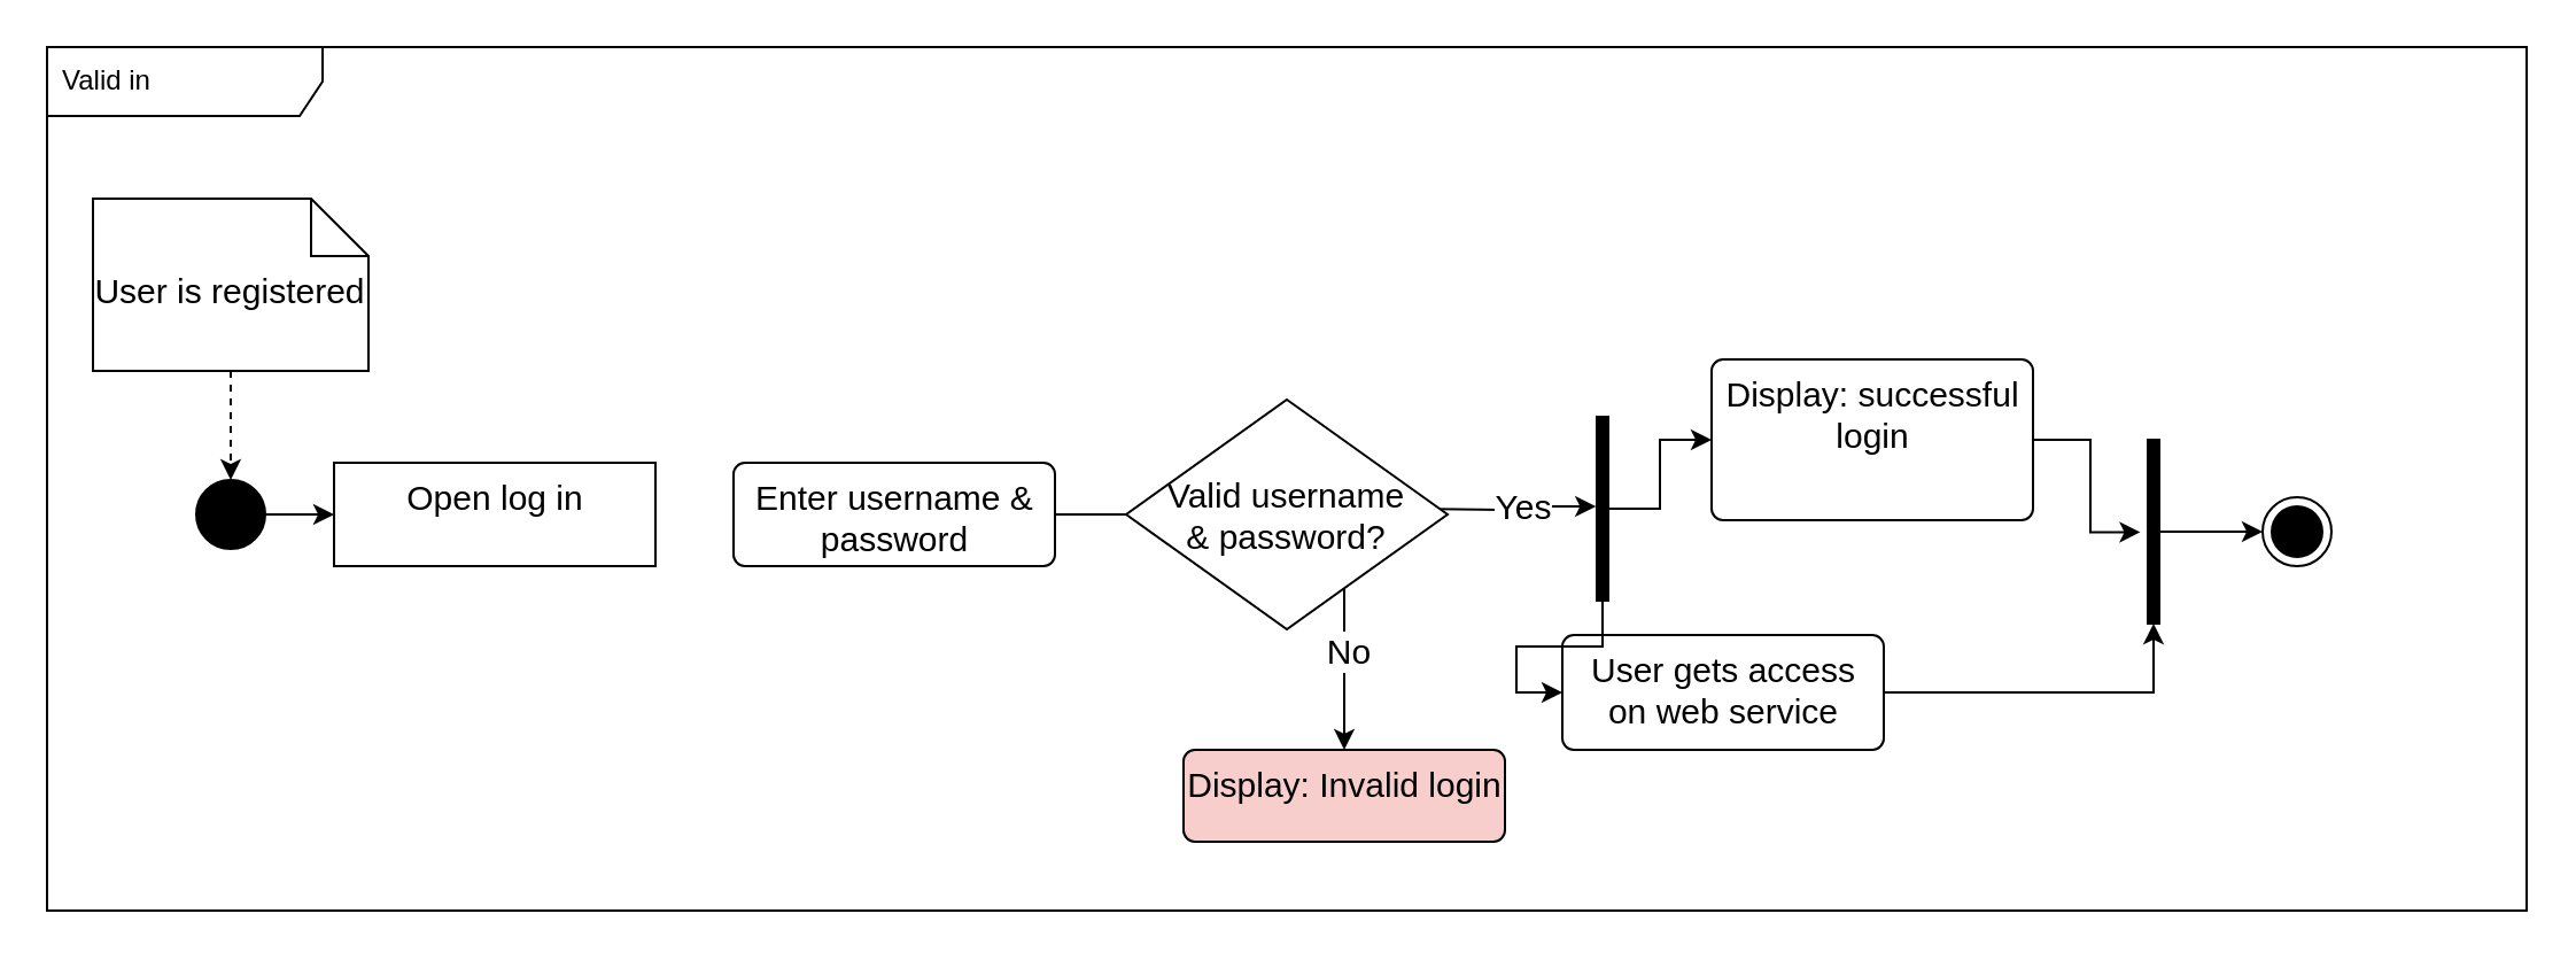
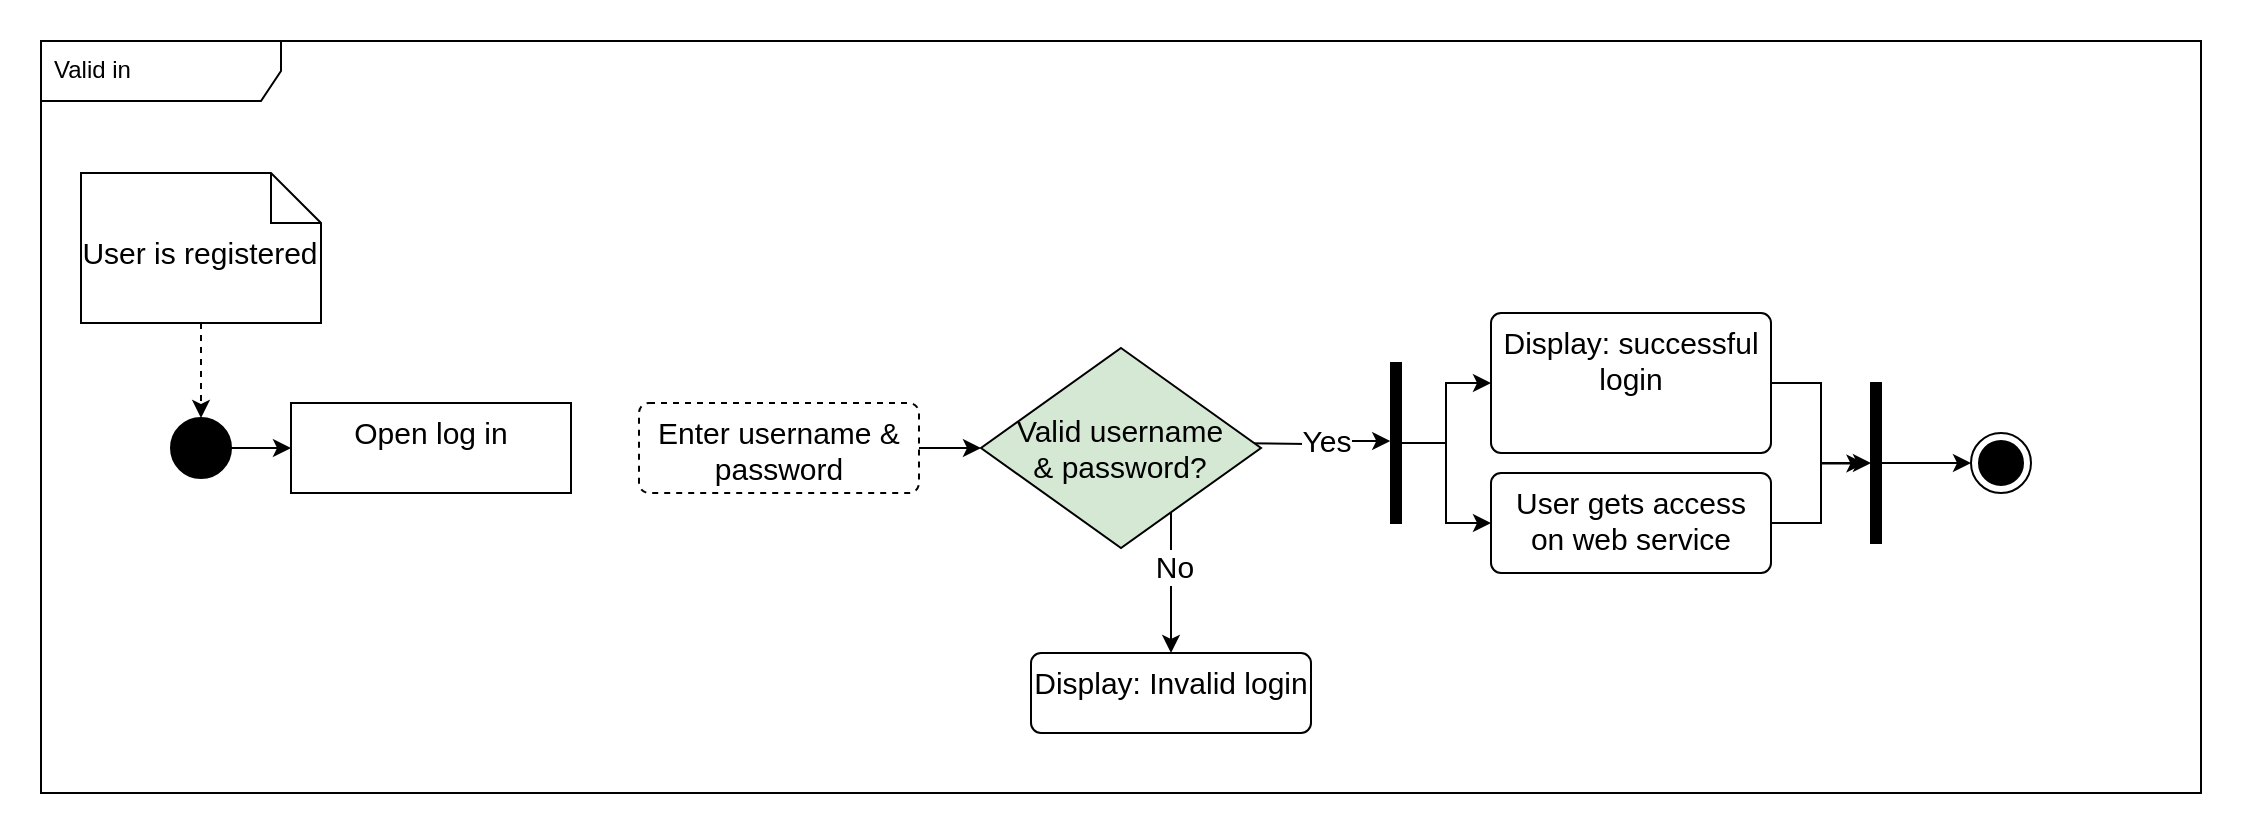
- <mxCell id="9" value="Enter username &amp;amp; &lt;br style=&quot;font-size: 15px;&quot;&gt;password" style="html=1;align=center;verticalAlign=top;rounded=1;absoluteArcSize=1;arcSize=10;dashed=0;strokeWidth=1;fontSize=15;" vertex="1" parent="1"><mxGeometry x="319" y="201" width="140" height="45" as="geometry" /></mxCell>
+ <mxCell id="9" value="Enter username &amp;amp; &lt;br style=&quot;font-size: 15px;&quot;&gt;password" style="html=1;align=center;verticalAlign=top;rounded=1;absoluteArcSize=1;arcSize=10;dashed=1;strokeWidth=1;fontSize=15;" vertex="1" parent="1"><mxGeometry x="319" y="201" width="140" height="45" as="geometry" /></mxCell>
- <mxCell id="8" style="edgeStyle=orthogonalEdgeStyle;rounded=0;orthogonalLoop=1;jettySize=auto;html=1;entryX=0;entryY=0.5;entryDx=0;entryDy=0;strokeWidth=1;fontSize=15;endArrow=none;" edge="1" parent="1" source="9" target="19"><mxGeometry relative="1" as="geometry" /></mxCell>
+ <mxCell id="8" style="edgeStyle=orthogonalEdgeStyle;rounded=0;orthogonalLoop=1;jettySize=auto;html=1;entryX=0;entryY=0.5;entryDx=0;entryDy=0;strokeWidth=1;fontSize=15;" edge="1" parent="1" source="9" target="19"><mxGeometry relative="1" as="geometry" /></mxCell>
- <mxCell id="19" value="Valid username &#10;&amp; password?" style="rhombus;strokeWidth=1;fontSize=15;" vertex="1" parent="1"><mxGeometry x="490" y="173.5" width="140" height="100" as="geometry" /></mxCell>
+ <mxCell id="19" value="Valid username &#10;&amp; password?" style="rhombus;strokeWidth=1;fontSize=15;fillColor=#d5e8d4;" vertex="1" parent="1"><mxGeometry x="490" y="173.5" width="140" height="100" as="geometry" /></mxCell>
- <mxCell id="7" value="User gets access &lt;br&gt;on web service" style="html=1;align=center;verticalAlign=top;rounded=1;absoluteArcSize=1;arcSize=10;dashed=0;strokeWidth=1;fontSize=15;" vertex="1" parent="1"><mxGeometry x="680" y="276" width="140" height="50" as="geometry" /></mxCell>
+ <mxCell id="7" value="User gets access &lt;br&gt;on web service" style="html=1;align=center;verticalAlign=top;rounded=1;absoluteArcSize=1;arcSize=10;dashed=0;strokeWidth=1;fontSize=15;" vertex="1" parent="1"><mxGeometry x="745" y="236" width="140" height="50" as="geometry" /></mxCell>
- <mxCell id="25" value="Display: Invalid login" style="html=1;align=center;verticalAlign=top;rounded=1;absoluteArcSize=1;arcSize=10;dashed=0;strokeWidth=1;fontSize=15;fillColor=#f8cecc;" vertex="1" parent="1"><mxGeometry x="515" y="326" width="140" height="40" as="geometry" /></mxCell>
+ <mxCell id="25" value="Display: Invalid login" style="html=1;align=center;verticalAlign=top;rounded=1;absoluteArcSize=1;arcSize=10;dashed=0;strokeWidth=1;fontSize=15;" vertex="1" parent="1"><mxGeometry x="515" y="326" width="140" height="40" as="geometry" /></mxCell>
